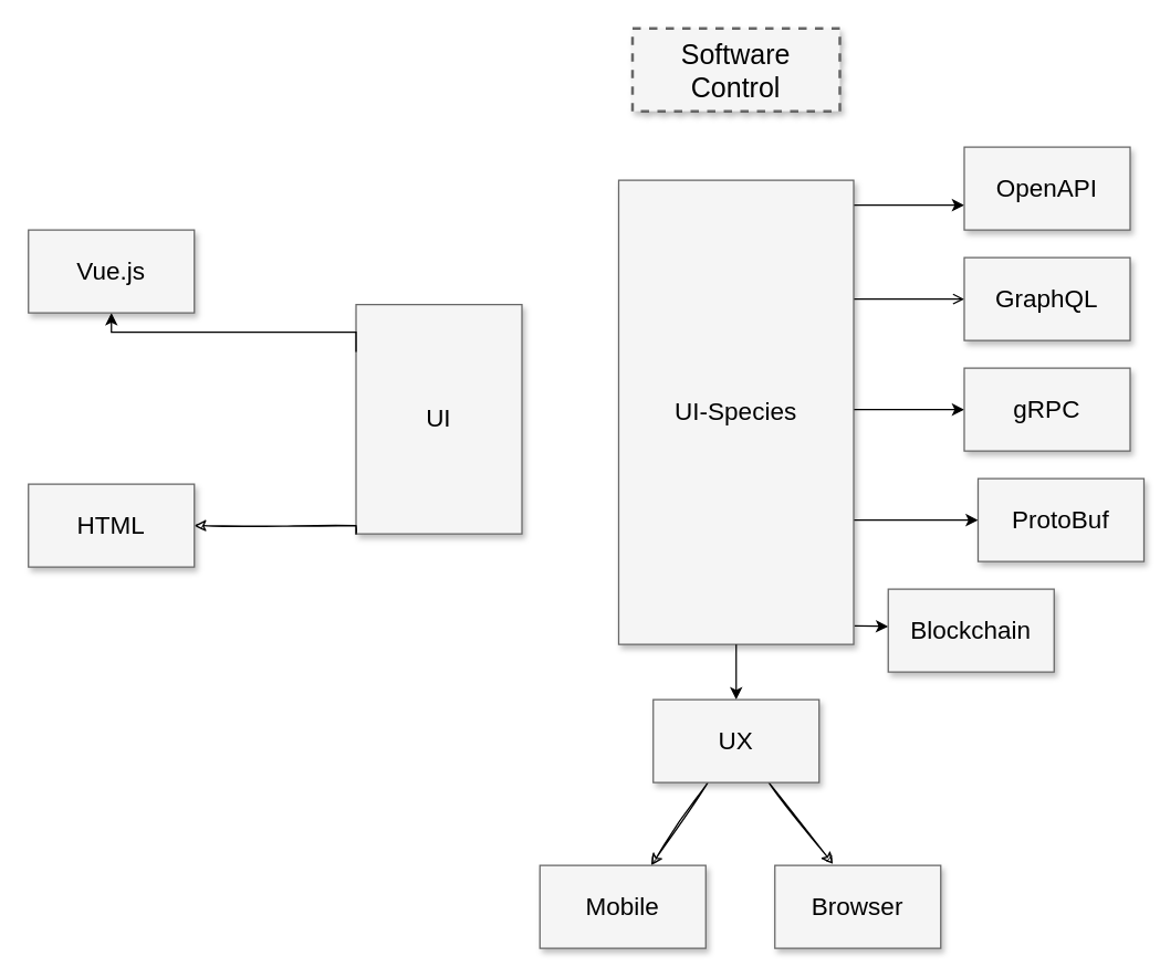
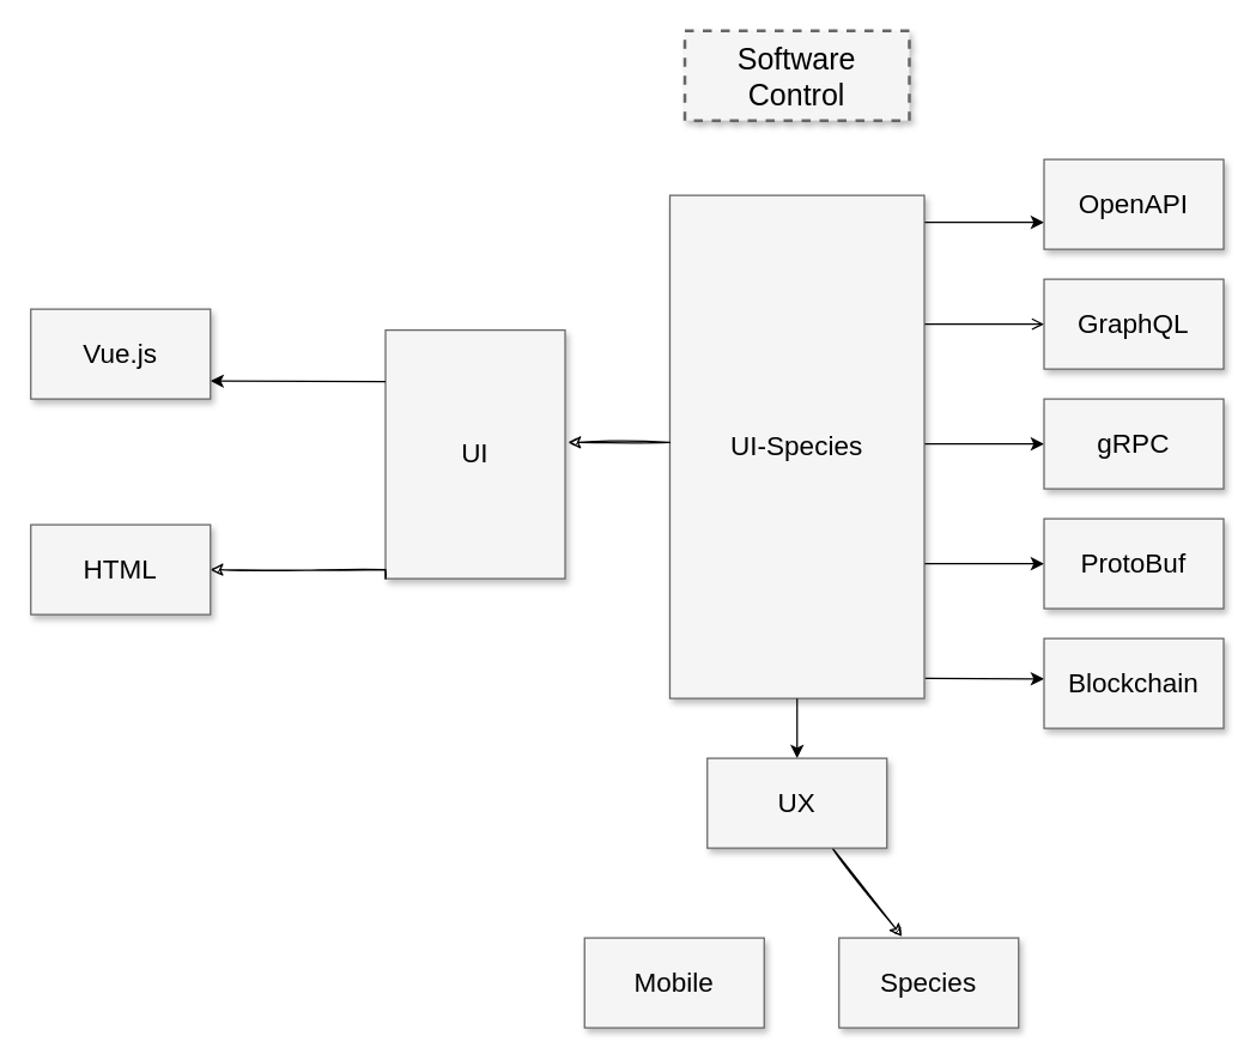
- <mxCell id="19" value="Vue.js" style="whiteSpace=wrap;html=1;shadow=1;fontSize=18;fillColor=#f5f5f5;strokeColor=#666666;" parent="1" vertex="1"><mxGeometry x="20" y="166" width="120" height="60" as="geometry" /></mxCell>
+ <mxCell id="19" value="Vue.js" style="whiteSpace=wrap;html=1;shadow=1;fontSize=18;fillColor=#f5f5f5;strokeColor=#666666;" parent="1" vertex="1"><mxGeometry x="20" y="206" width="120" height="60" as="geometry" /></mxCell>
+ <mxCell id="12" style="edgeStyle=elbowEdgeStyle;rounded=0;html=1;startArrow=none;startFill=0;jettySize=auto;orthogonalLoop=1;fontSize=18;elbow=vertical;sketch=1;strokeColor=default;entryX=1.017;entryY=0.453;entryDx=0;entryDy=0;entryPerimeter=0;" parent="1" source="7" target="13" edge="1"><mxGeometry relative="1" as="geometry"><Array as="points" /></mxGeometry></mxCell>
- <mxCell id="11" value="ProtoBuf" style="whiteSpace=wrap;html=1;shadow=1;fontSize=18;fillColor=#f5f5f5;strokeColor=#666666;" parent="1" vertex="1"><mxGeometry x="707" y="346" width="120" height="60" as="geometry" /></mxCell>
+ <mxCell id="11" value="ProtoBuf" style="whiteSpace=wrap;html=1;shadow=1;fontSize=18;fillColor=#f5f5f5;strokeColor=#666666;" parent="1" vertex="1"><mxGeometry x="697" y="346" width="120" height="60" as="geometry" /></mxCell>
- <mxCell id="25" value="Blockchain" style="whiteSpace=wrap;html=1;shadow=1;fontSize=18;fillColor=#f5f5f5;strokeColor=#666666;" vertex="1" parent="1"><mxGeometry x="642" y="426" width="120" height="60" as="geometry" /></mxCell>
+ <mxCell id="25" value="Blockchain" style="whiteSpace=wrap;html=1;shadow=1;fontSize=18;fillColor=#f5f5f5;strokeColor=#666666;" vertex="1" parent="1"><mxGeometry x="697" y="426" width="120" height="60" as="geometry" /></mxCell>
- <mxCell id="15" style="rounded=0;sketch=1;orthogonalLoop=1;jettySize=auto;html=1;strokeColor=default;" edge="1" parent="1" source="17" target="22"><mxGeometry relative="1" as="geometry" /></mxCell>
- <mxCell id="23" value="Browser" style="whiteSpace=wrap;html=1;shadow=1;fontSize=18;fillColor=#f5f5f5;strokeColor=#666666;" vertex="1" parent="1"><mxGeometry x="560" y="626" width="120" height="60" as="geometry" /></mxCell>
+ <mxCell id="23" value="Species" style="whiteSpace=wrap;html=1;shadow=1;fontSize=18;fillColor=#f5f5f5;strokeColor=#666666;" vertex="1" parent="1"><mxGeometry x="560" y="626" width="120" height="60" as="geometry" /></mxCell>
